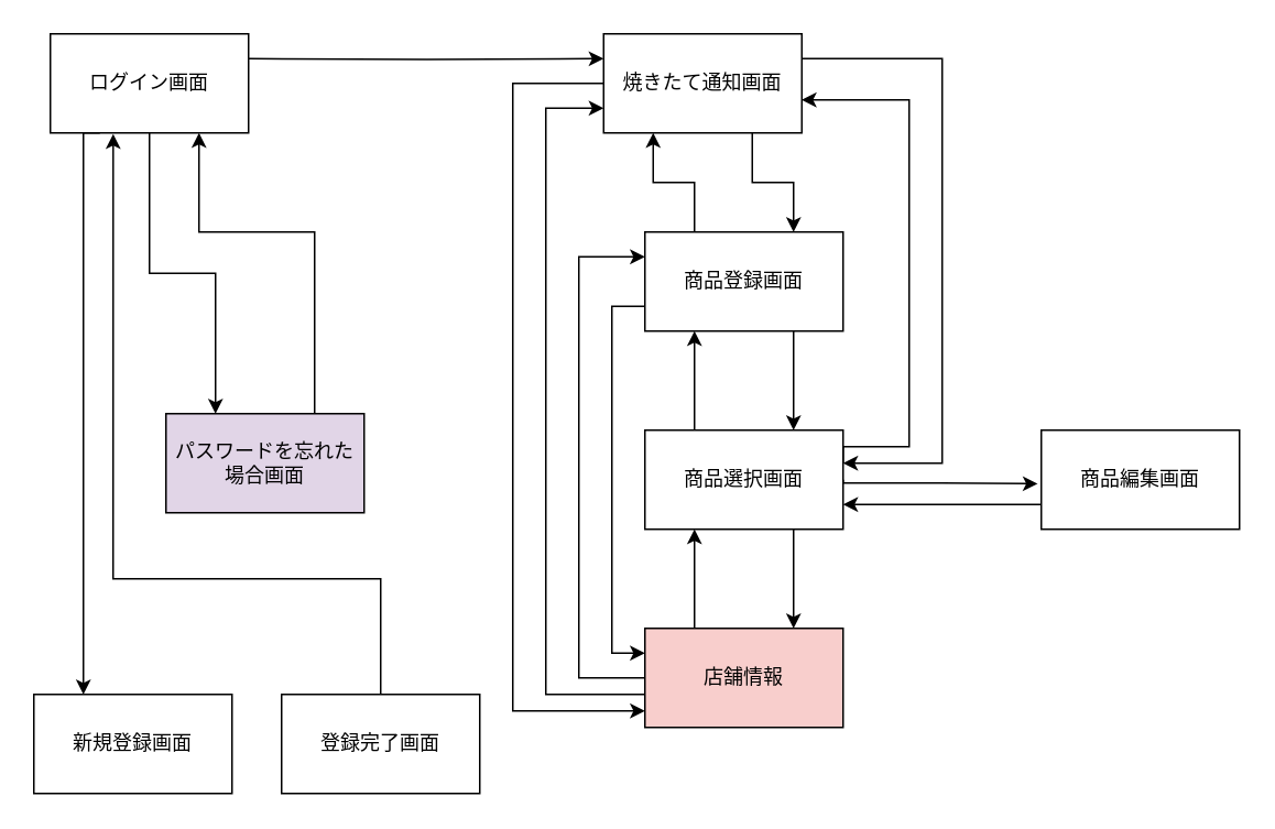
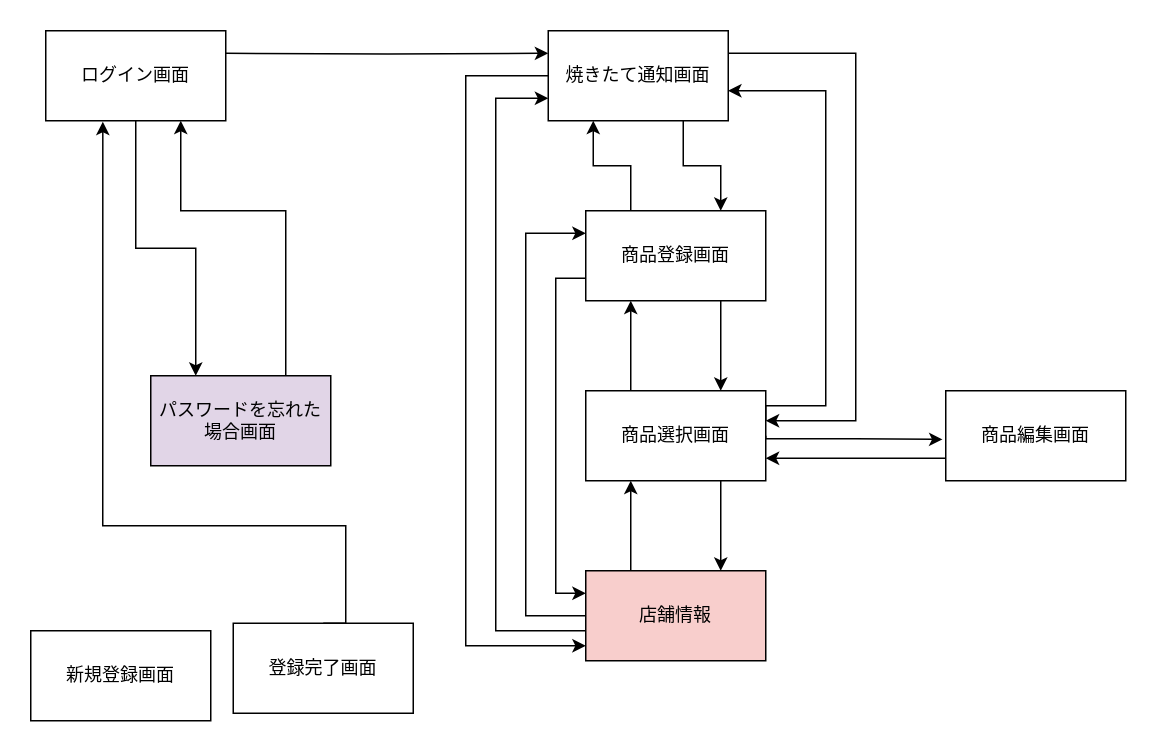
- <mxCell id="23" style="edgeStyle=orthogonalEdgeStyle;rounded=0;orthogonalLoop=1;jettySize=auto;html=1;exitX=0.25;exitY=1;exitDx=0;exitDy=0;entryX=0.25;entryY=0;entryDx=0;entryDy=0;" edge="1" parent="1" source="24" target="25"><mxGeometry relative="1" as="geometry"><Array as="points"><mxPoint x="50" y="80" /></Array></mxGeometry></mxCell>
- <mxCell id="27" value="登録完了画面" style="rounded=0;whiteSpace=wrap;html=1;" vertex="1" parent="1"><mxGeometry x="170" y="420" width="120" height="60" as="geometry" /></mxCell>
+ <mxCell id="27" value="登録完了画面" style="rounded=0;whiteSpace=wrap;html=1;" vertex="1" parent="1"><mxGeometry x="155" y="415" width="120" height="60" as="geometry" /></mxCell>
